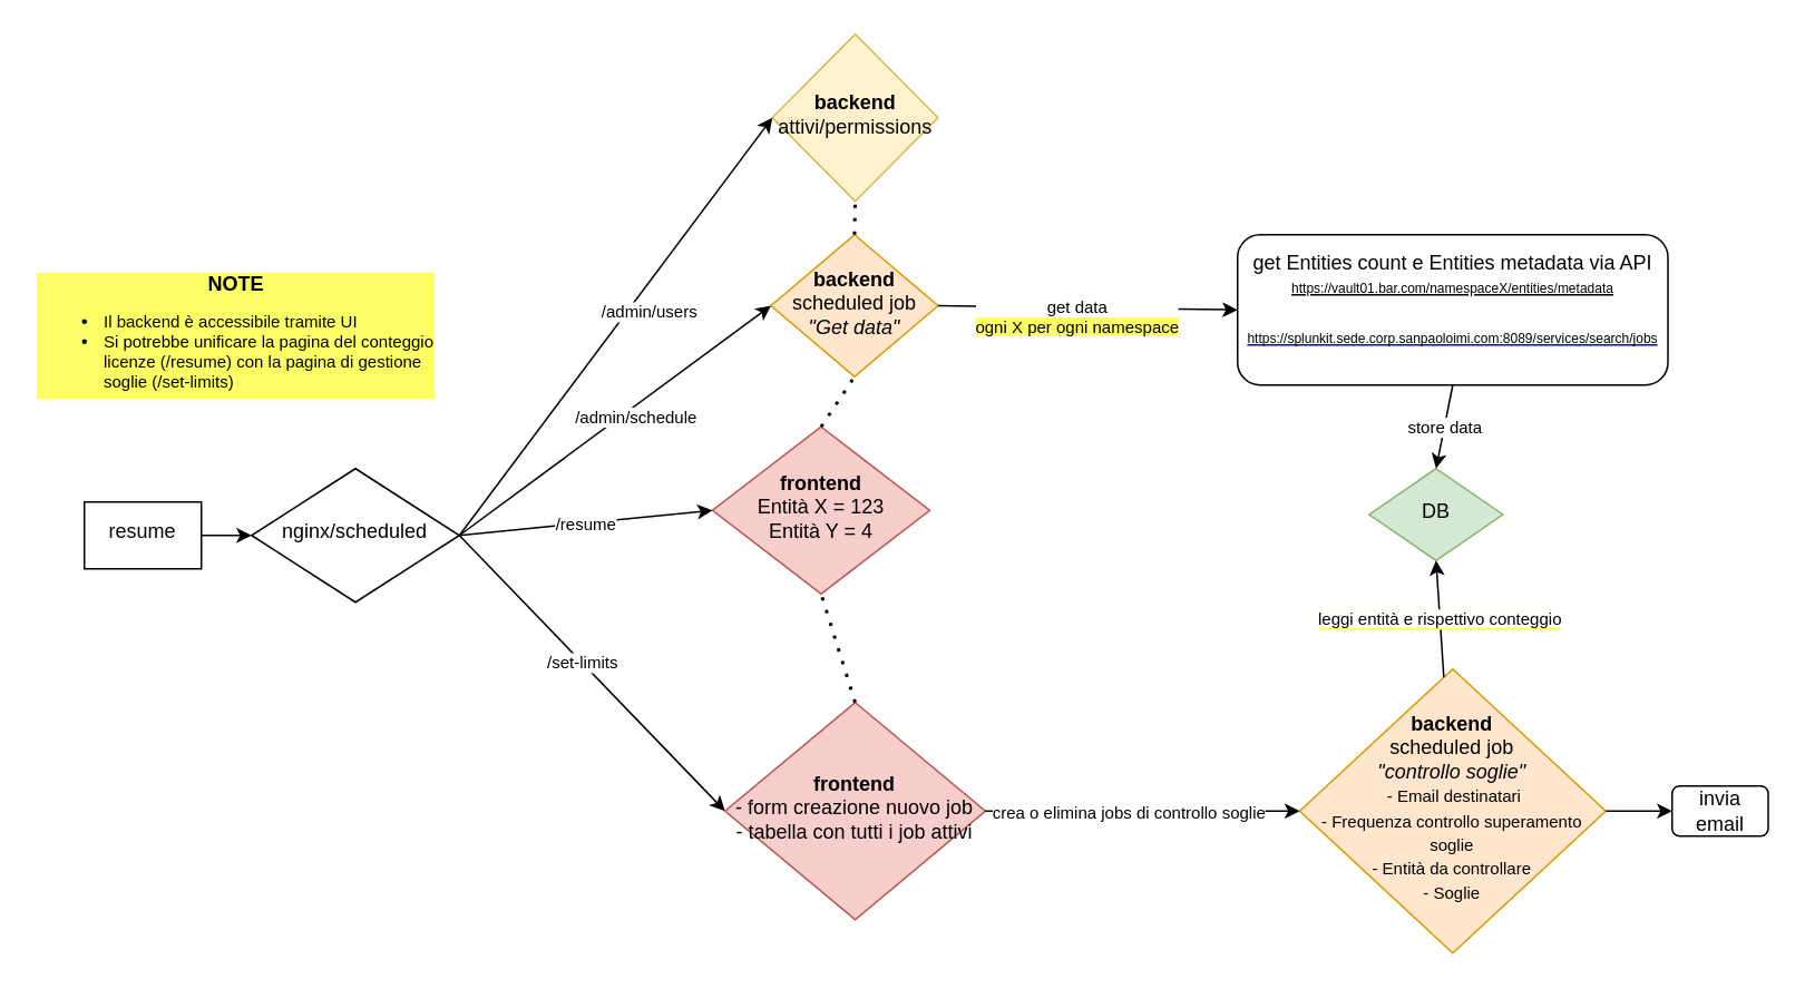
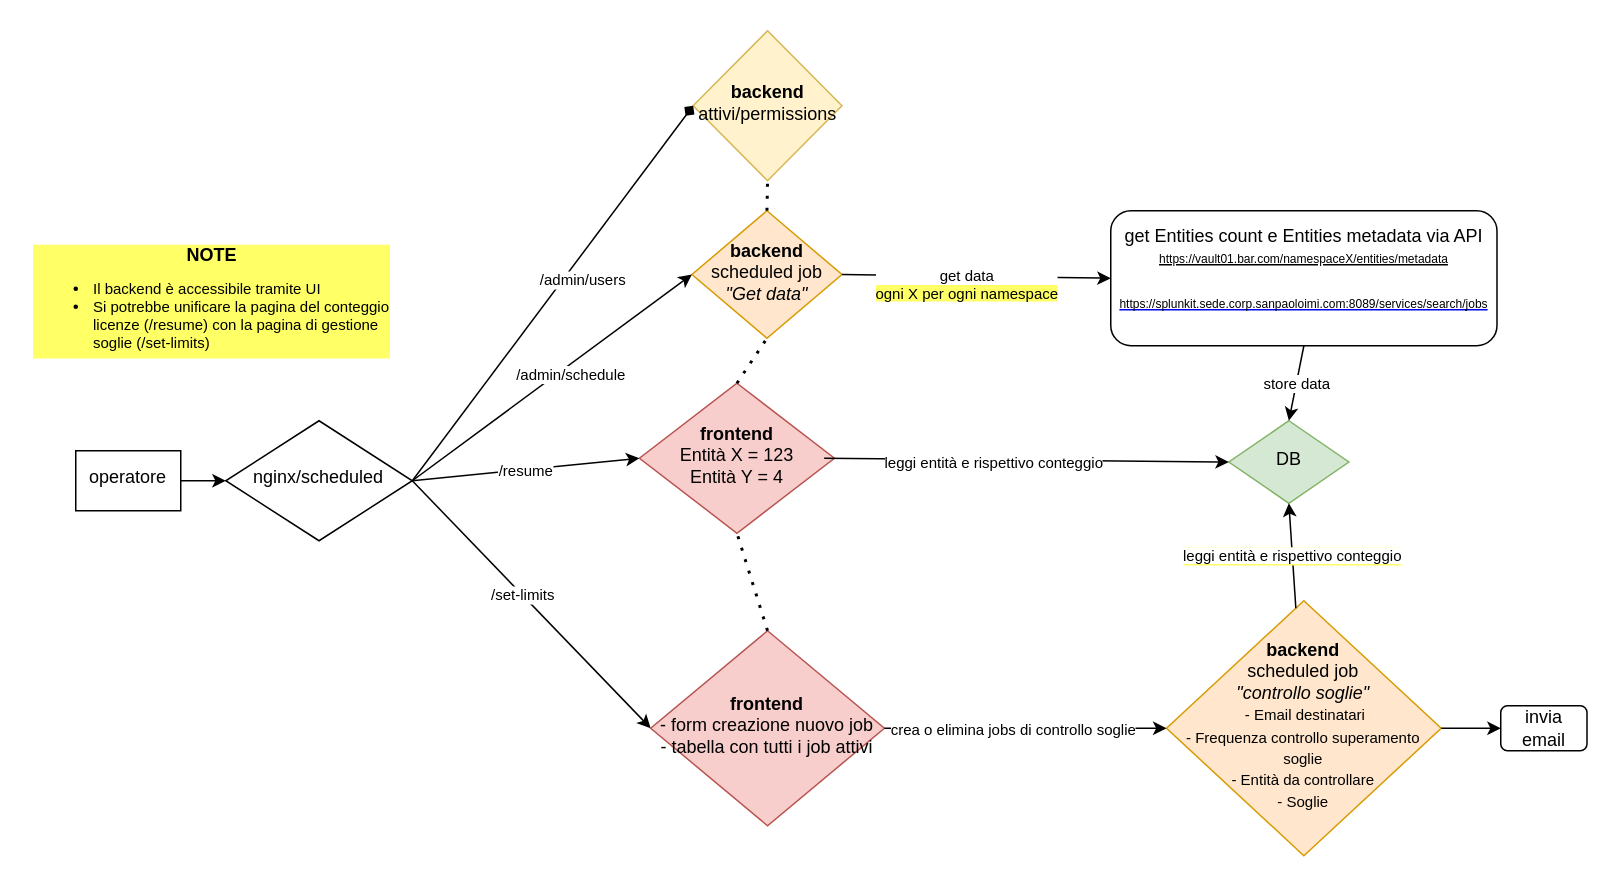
- <mxCell id="22" value="" style="endArrow=classic;html=1;rounded=0;labelBackgroundColor=#FFFF66;fontSize=8;fontColor=#000000;entryX=0;entryY=0.5;entryDx=0;entryDy=0;exitX=1;exitY=0.5;exitDx=0;exitDy=0;" edge="1" parent="1" source="6" target="20"><mxGeometry width="50" height="50" relative="1" as="geometry"><mxPoint x="360" y="240" as="sourcePoint" /><mxPoint x="410" y="190" as="targetPoint" /></mxGeometry></mxCell>
+ <mxCell id="22" value="" style="endArrow=diamond;html=1;rounded=0;labelBackgroundColor=#FFFF66;fontSize=8;fontColor=#000000;entryX=0;entryY=0.5;entryDx=0;entryDy=0;exitX=1;exitY=0.5;exitDx=0;exitDy=0;" edge="1" parent="1" source="6" target="20"><mxGeometry width="50" height="50" relative="1" as="geometry"><mxPoint x="360" y="240" as="sourcePoint" /><mxPoint x="410" y="190" as="targetPoint" /></mxGeometry></mxCell>
+ <mxCell id="10" value="" style="endArrow=classic;html=1;rounded=0;fontSize=8;fontColor=#000000;entryX=0;entryY=0.5;entryDx=0;entryDy=0;exitX=0.947;exitY=0.5;exitDx=0;exitDy=0;exitPerimeter=0;" edge="1" parent="1" source="9" target="4"><mxGeometry width="50" height="50" relative="1" as="geometry"><mxPoint x="530" y="310" as="sourcePoint" /><mxPoint x="574" y="260" as="targetPoint" /></mxGeometry></mxCell>
+ <mxCell id="11" value="&lt;span style=&quot;font-size: 10px;&quot;&gt;leggi entità e rispettivo conteggio&lt;/span&gt;" style="edgeLabel;html=1;align=center;verticalAlign=middle;resizable=0;points=[];fontSize=8;fontColor=#000000;" vertex="1" connectable="0" parent="10"><mxGeometry x="-0.16" y="-1" relative="1" as="geometry"><mxPoint as="offset" /></mxGeometry></mxCell>
- <mxCell id="8" value="resume" style="circle;whiteSpace=wrap;html=1;shadow=0;fontFamily=Helvetica;fontSize=12;align=center;strokeWidth=1;spacing=6;spacingTop=-4;rounded=0;" vertex="1" parent="1"><mxGeometry x="50" y="300" width="70" height="40" as="geometry" /></mxCell>
+ <mxCell id="8" value="operatore" style="circle;whiteSpace=wrap;html=1;shadow=0;fontFamily=Helvetica;fontSize=12;align=center;strokeWidth=1;spacing=6;spacingTop=-4;rounded=0;" vertex="1" parent="1"><mxGeometry x="50" y="300" width="70" height="40" as="geometry" /></mxCell>
